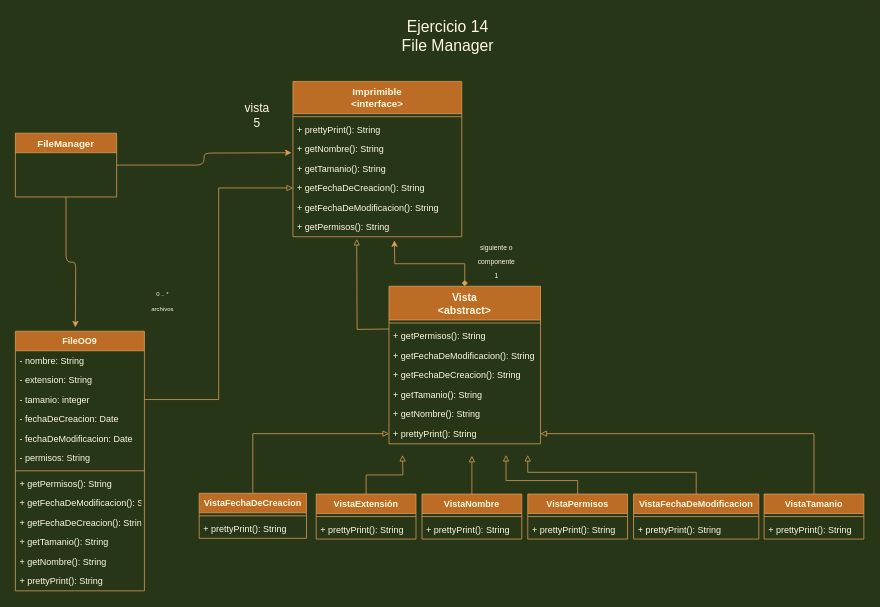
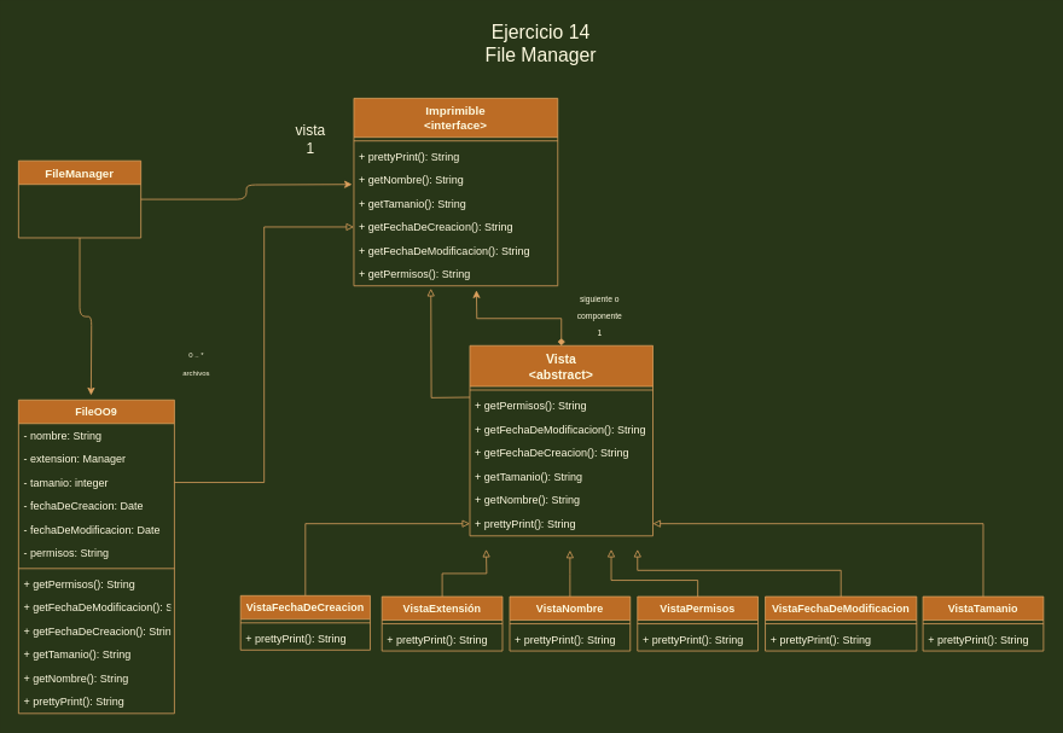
- <mxCell id="29" value="vista&lt;br&gt;5" style="text;html=1;align=center;verticalAlign=middle;resizable=0;points=[];autosize=1;strokeColor=none;fillColor=none;fontSize=16;fontColor=#FEFAE0;" parent="1" vertex="1"><mxGeometry x="320" y="132" width="43" height="42" as="geometry" /></mxCell>
+ <mxCell id="29" value="vista&lt;br&gt;1" style="text;html=1;align=center;verticalAlign=middle;resizable=0;points=[];autosize=1;strokeColor=none;fillColor=none;fontSize=16;fontColor=#FEFAE0;" parent="1" vertex="1"><mxGeometry x="320" y="132" width="43" height="42" as="geometry" /></mxCell>
- <mxCell id="4" value="- extension: String" style="text;strokeColor=none;fillColor=none;align=left;verticalAlign=top;spacingLeft=4;spacingRight=4;overflow=hidden;rotatable=0;points=[[0,0.5],[1,0.5]];portConstraint=eastwest;rounded=0;sketch=0;fontColor=#FEFAE0;" parent="2" vertex="1"><mxGeometry y="52" width="172" height="26" as="geometry" /></mxCell>
+ <mxCell id="4" value="- extension: Manager" style="text;strokeColor=none;fillColor=none;align=left;verticalAlign=top;spacingLeft=4;spacingRight=4;overflow=hidden;rotatable=0;points=[[0,0.5],[1,0.5]];portConstraint=eastwest;rounded=0;sketch=0;fontColor=#FEFAE0;" parent="2" vertex="1"><mxGeometry y="52" width="172" height="26" as="geometry" /></mxCell>
